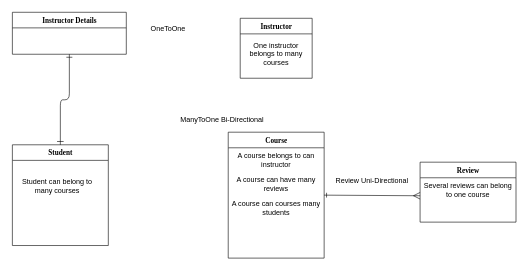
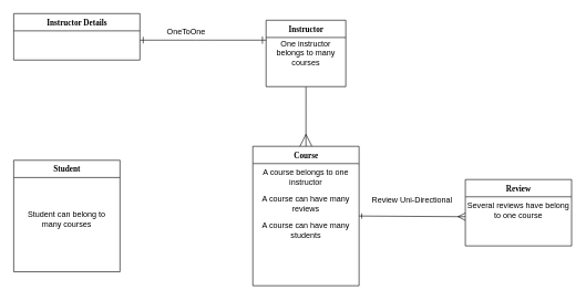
- <mxCell id="17" value="One instructor belongs to many courses" style="text;html=1;strokeColor=none;fillColor=none;align=center;verticalAlign=middle;whiteSpace=wrap;rounded=0;" vertex="1" parent="1"><mxGeometry x="410" y="70" width="100" height="40" as="geometry" /></mxCell>
+ <mxCell id="17" value="One instructor belongs to many courses" style="text;html=1;strokeColor=none;fillColor=none;align=center;verticalAlign=middle;whiteSpace=wrap;rounded=0;" vertex="1" parent="1"><mxGeometry x="410" y="60" width="100" height="40" as="geometry" /></mxCell>
- <mxCell id="12" value="" style="edgeStyle=elbowEdgeStyle;html=1;labelBackgroundColor=none;startFill=0;startSize=8;endArrow=ERone;endFill=0;endSize=9;fontFamily=Verdana;fontSize=12;elbow=vertical;startArrow=ERone;" parent="1" source="2" target="9" edge="1"><mxGeometry relative="1" as="geometry"><mxPoint x="230" y="169.882" as="sourcePoint" /></mxGeometry></mxCell>
+ <mxCell id="12" value="" style="edgeStyle=elbowEdgeStyle;html=1;labelBackgroundColor=none;startFill=0;startSize=8;endArrow=ERone;endFill=0;endSize=9;fontFamily=Verdana;fontSize=12;elbow=vertical;startArrow=ERone;" parent="1" source="2" target="4" edge="1"><mxGeometry relative="1" as="geometry"><mxPoint x="230" y="169.882" as="sourcePoint" /></mxGeometry></mxCell>
+ <mxCell id="3" style="edgeStyle=elbowEdgeStyle;html=1;labelBackgroundColor=none;startFill=0;startSize=8;endArrow=ERmany;endFill=0;endSize=16;fontFamily=Verdana;fontSize=12;elbow=vertical;" parent="1" source="4" target="5" edge="1"><mxGeometry relative="1" as="geometry" /></mxCell>
- <mxCell id="18" value="ManyToOne Bi-Directional" style="text;html=1;strokeColor=none;fillColor=none;align=center;verticalAlign=middle;whiteSpace=wrap;rounded=0;" vertex="1" parent="1"><mxGeometry x="290" y="190" width="160" height="20" as="geometry" /></mxCell>
- <mxCell id="6" value="A course belongs to can instructor" style="text;html=1;strokeColor=none;fillColor=none;align=center;verticalAlign=middle;whiteSpace=wrap;rounded=0;" parent="5" vertex="1"><mxGeometry y="26" width="160" height="40" as="geometry" /></mxCell>
+ <mxCell id="6" value="A course belongs to one instructor" style="text;html=1;strokeColor=none;fillColor=none;align=center;verticalAlign=middle;whiteSpace=wrap;rounded=0;" parent="5" vertex="1"><mxGeometry y="26" width="160" height="40" as="geometry" /></mxCell>
- <mxCell id="16" value="Student can belong to many courses" style="text;html=1;strokeColor=none;fillColor=none;align=center;verticalAlign=middle;whiteSpace=wrap;rounded=0;" parent="1" vertex="1"><mxGeometry x="30" y="290" width="130" height="40" as="geometry" /></mxCell>
+ <mxCell id="16" value="Student can belong to many courses" style="text;html=1;strokeColor=none;fillColor=none;align=center;verticalAlign=middle;whiteSpace=wrap;rounded=0;" parent="1" vertex="1"><mxGeometry x="35" y="310" width="130" height="40" as="geometry" /></mxCell>
- <mxCell id="11" value="Several reviews can belong to one course" style="text;html=1;strokeColor=none;fillColor=none;align=center;verticalAlign=middle;whiteSpace=wrap;rounded=0;" parent="10" vertex="1"><mxGeometry y="26" width="160" height="40" as="geometry" /></mxCell>
+ <mxCell id="11" value="Several reviews have belong to one course" style="text;html=1;strokeColor=none;fillColor=none;align=center;verticalAlign=middle;whiteSpace=wrap;rounded=0;" parent="10" vertex="1"><mxGeometry y="26" width="160" height="40" as="geometry" /></mxCell>
- <mxCell id="8" value="A course can courses many students " style="text;html=1;strokeColor=none;fillColor=none;align=center;verticalAlign=middle;whiteSpace=wrap;rounded=0;" vertex="1" parent="5"><mxGeometry y="106" width="160" height="40" as="geometry" /></mxCell>
+ <mxCell id="8" value="A course can have many students " style="text;html=1;strokeColor=none;fillColor=none;align=center;verticalAlign=middle;whiteSpace=wrap;rounded=0;" vertex="1" parent="5"><mxGeometry y="106" width="160" height="40" as="geometry" /></mxCell>
